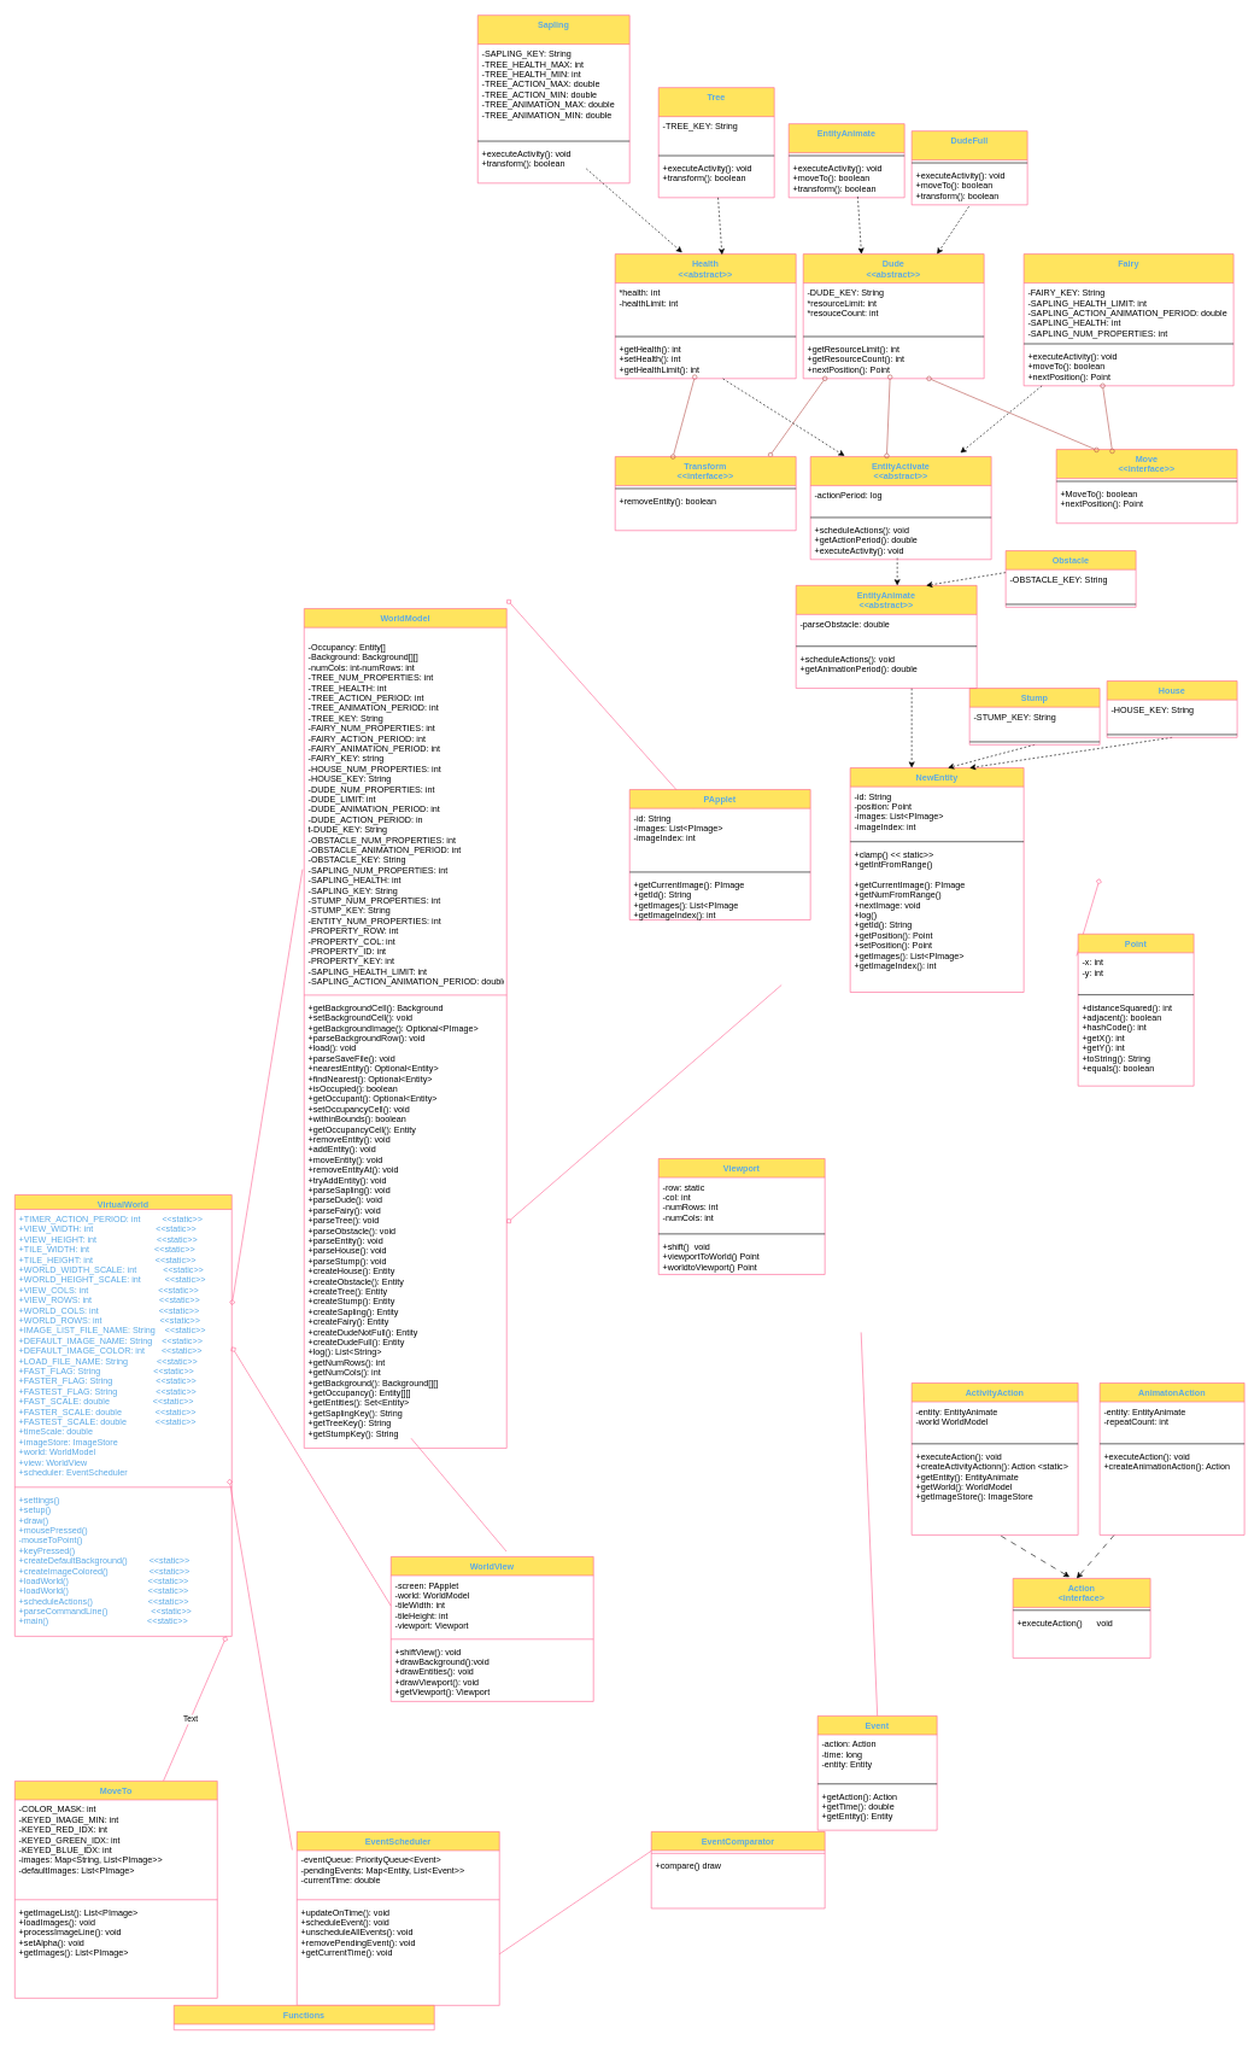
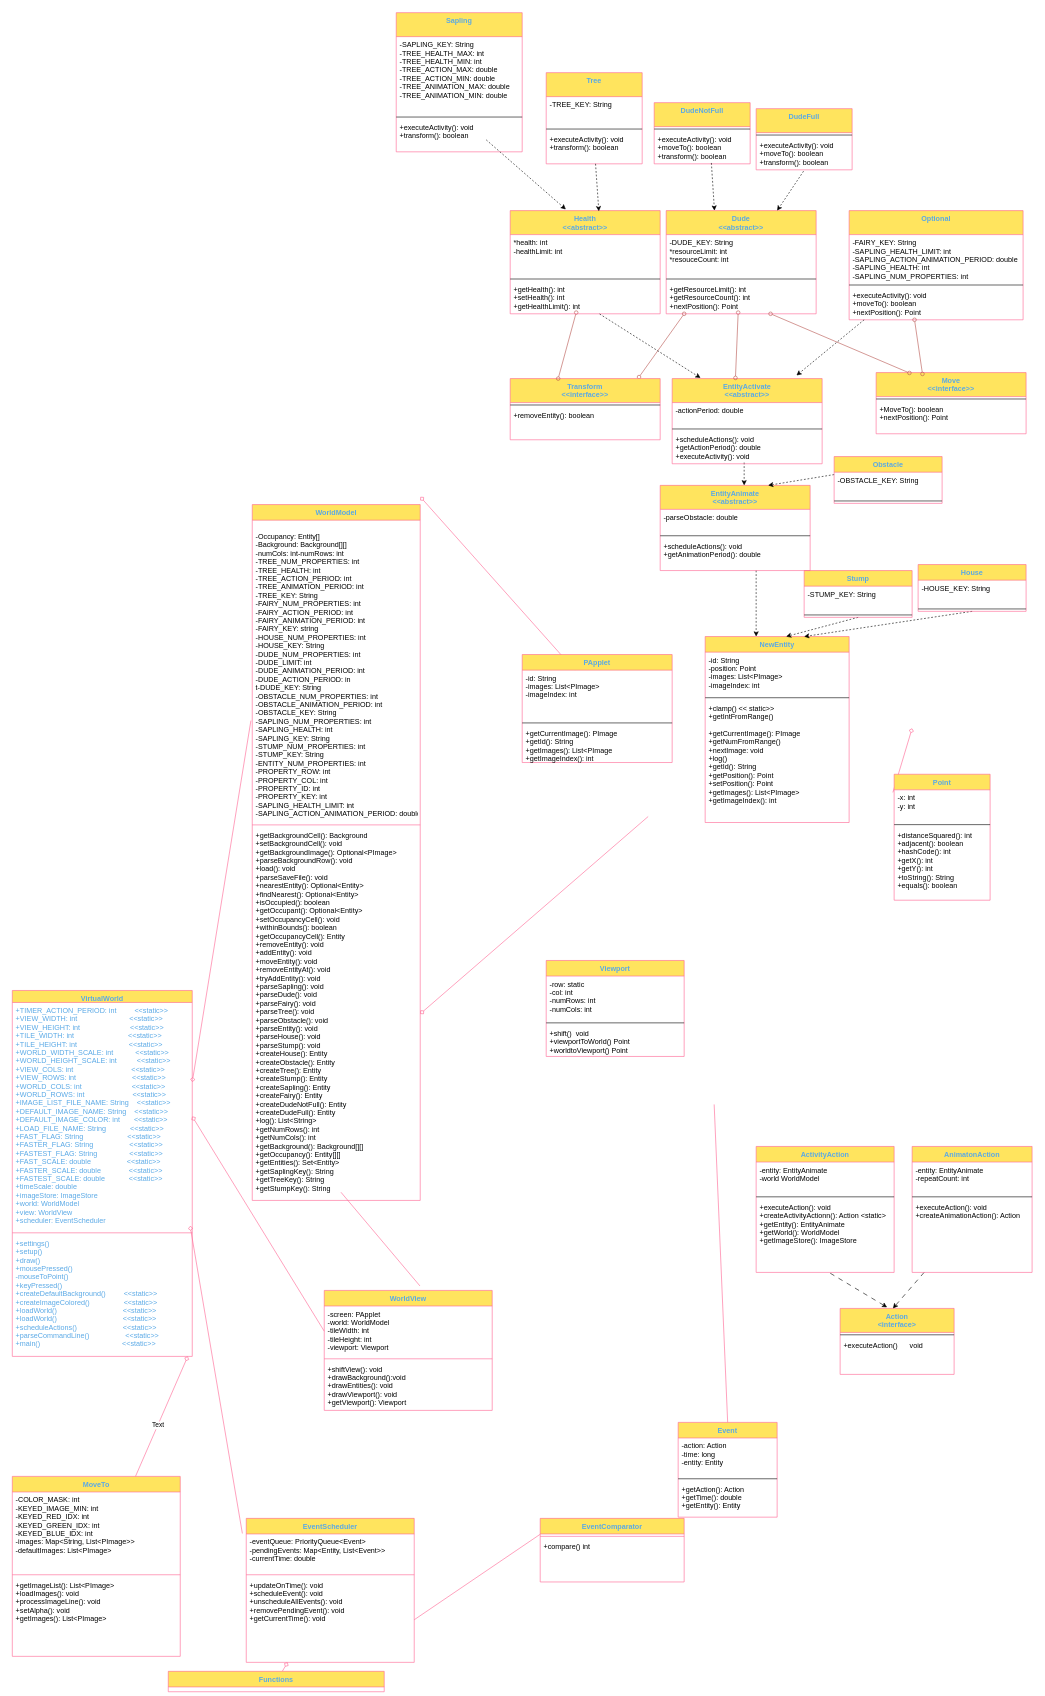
- <mxCell id="121" value="EntityAnimate" style="swimlane;fontStyle=1;align=center;verticalAlign=top;childLayout=stackLayout;horizontal=1;startSize=40;horizontalStack=0;resizeParent=1;resizeParentMax=0;resizeLast=0;collapsible=1;marginBottom=0;hachureGap=4;pointerEvents=0;sketch=0;fontColor=#5AA9E6;strokeColor=#FF6392;fillColor=#FFE45E;" vertex="1" parent="1"><mxGeometry x="1090" y="170" width="160" height="102" as="geometry" /></mxCell>
+ <mxCell id="121" value="DudeNotFull" style="swimlane;fontStyle=1;align=center;verticalAlign=top;childLayout=stackLayout;horizontal=1;startSize=40;horizontalStack=0;resizeParent=1;resizeParentMax=0;resizeLast=0;collapsible=1;marginBottom=0;hachureGap=4;pointerEvents=0;sketch=0;fontColor=#5AA9E6;strokeColor=#FF6392;fillColor=#FFE45E;" vertex="1" parent="1"><mxGeometry x="1090" y="170" width="160" height="102" as="geometry" /></mxCell>
- <mxCell id="108" value="Fairy" style="swimlane;fontStyle=1;align=center;verticalAlign=top;childLayout=stackLayout;horizontal=1;startSize=40;horizontalStack=0;resizeParent=1;resizeParentMax=0;resizeLast=0;collapsible=1;marginBottom=0;hachureGap=4;pointerEvents=0;sketch=0;fontColor=#5AA9E6;strokeColor=#FF6392;fillColor=#FFE45E;" vertex="1" parent="1"><mxGeometry x="1415" y="350" width="290" height="182" as="geometry" /></mxCell>
+ <mxCell id="108" value="Optional" style="swimlane;fontStyle=1;align=center;verticalAlign=top;childLayout=stackLayout;horizontal=1;startSize=40;horizontalStack=0;resizeParent=1;resizeParentMax=0;resizeLast=0;collapsible=1;marginBottom=0;hachureGap=4;pointerEvents=0;sketch=0;fontColor=#5AA9E6;strokeColor=#FF6392;fillColor=#FFE45E;" vertex="1" parent="1"><mxGeometry x="1415" y="350" width="290" height="182" as="geometry" /></mxCell>
- <mxCell id="90" value="-actionPeriod: log" style="text;strokeColor=none;fillColor=none;align=left;verticalAlign=top;spacingLeft=4;spacingRight=4;overflow=hidden;rotatable=0;points=[[0,0.5],[1,0.5]];portConstraint=eastwest;" vertex="1" parent="89"><mxGeometry y="40" width="250" height="40" as="geometry" /></mxCell>
+ <mxCell id="90" value="-actionPeriod: double" style="text;strokeColor=none;fillColor=none;align=left;verticalAlign=top;spacingLeft=4;spacingRight=4;overflow=hidden;rotatable=0;points=[[0,0.5],[1,0.5]];portConstraint=eastwest;" vertex="1" parent="89"><mxGeometry y="40" width="250" height="40" as="geometry" /></mxCell>
- <mxCell id="36" value="+compare() draw" style="text;strokeColor=none;fillColor=none;align=left;verticalAlign=top;spacingLeft=4;spacingRight=4;overflow=hidden;rotatable=0;points=[[0,0.5],[1,0.5]];portConstraint=eastwest;fontColor=#000000;" parent="34" vertex="1"><mxGeometry y="34" width="240" height="72" as="geometry" /></mxCell>
+ <mxCell id="36" value="+compare() int" style="text;strokeColor=none;fillColor=none;align=left;verticalAlign=top;spacingLeft=4;spacingRight=4;overflow=hidden;rotatable=0;points=[[0,0.5],[1,0.5]];portConstraint=eastwest;fontColor=#000000;" parent="34" vertex="1"><mxGeometry y="34" width="240" height="72" as="geometry" /></mxCell>
- <mxCell id="37" value="Functions" style="swimlane;fontStyle=1;align=center;verticalAlign=top;childLayout=stackLayout;horizontal=1;startSize=26;horizontalStack=0;resizeParent=1;resizeParentMax=0;resizeLast=0;collapsible=1;marginBottom=0;hachureGap=4;pointerEvents=0;sketch=0;fontColor=#5AA9E6;strokeColor=#FF6392;fillColor=#FFE45E;" parent="1" vertex="1"><mxGeometry x="240" y="2770" width="360" height="34" as="geometry" /></mxCell>
+ <mxCell id="37" value="Functions" style="swimlane;fontStyle=1;align=center;verticalAlign=top;childLayout=stackLayout;horizontal=1;startSize=26;horizontalStack=0;resizeParent=1;resizeParentMax=0;resizeLast=0;collapsible=1;marginBottom=0;hachureGap=4;pointerEvents=0;sketch=0;fontColor=#5AA9E6;strokeColor=#FF6392;fillColor=#FFE45E;" parent="1" vertex="1"><mxGeometry x="280" y="2785" width="360" height="34" as="geometry" /></mxCell>
